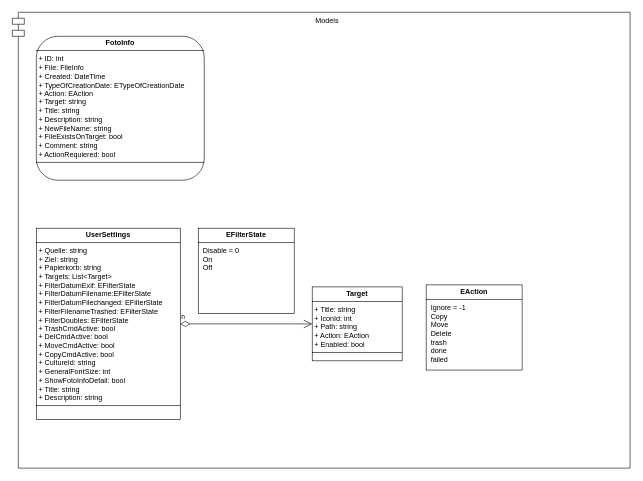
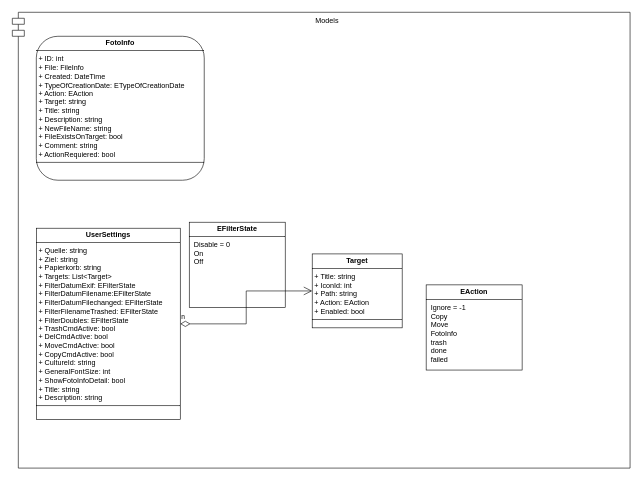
- <mxCell id="7" value="&lt;p style=&quot;margin: 4px 0px 0px; text-align: center;&quot;&gt;&lt;b style=&quot;&quot;&gt;EFilterState&lt;/b&gt;&lt;/p&gt;&lt;hr size=&quot;1&quot; style=&quot;border-style:solid;&quot;&gt;&lt;p style=&quot;margin:0px;margin-left:8px;&quot;&gt;Disable = 0&lt;/p&gt;&lt;p style=&quot;margin:0px;margin-left:8px;&quot;&gt;On&lt;/p&gt;&lt;p style=&quot;margin:0px;margin-left:8px;&quot;&gt;Off&lt;/p&gt;" style="verticalAlign=top;align=left;overflow=fill;html=1;whiteSpace=wrap;" parent="1" vertex="1"><mxGeometry x="330" y="380" width="160" height="142" as="geometry" /></mxCell>
+ <mxCell id="7" value="&lt;p style=&quot;margin: 4px 0px 0px; text-align: center;&quot;&gt;&lt;b style=&quot;&quot;&gt;EFilterState&lt;/b&gt;&lt;/p&gt;&lt;hr size=&quot;1&quot; style=&quot;border-style:solid;&quot;&gt;&lt;p style=&quot;margin:0px;margin-left:8px;&quot;&gt;Disable = 0&lt;/p&gt;&lt;p style=&quot;margin:0px;margin-left:8px;&quot;&gt;On&lt;/p&gt;&lt;p style=&quot;margin:0px;margin-left:8px;&quot;&gt;Off&lt;/p&gt;" style="verticalAlign=top;align=left;overflow=fill;html=1;whiteSpace=wrap;" parent="1" vertex="1"><mxGeometry x="315" y="370" width="160" height="142" as="geometry" /></mxCell>
- <mxCell id="4" value="&lt;p style=&quot;margin: 4px 0px 0px; text-align: center;&quot;&gt;&lt;b style=&quot;&quot;&gt;EAction&lt;/b&gt;&lt;/p&gt;&lt;hr size=&quot;1&quot; style=&quot;border-style:solid;&quot;&gt;&lt;p style=&quot;margin:0px;margin-left:8px;&quot;&gt;Ignore = -1&lt;/p&gt;&lt;p style=&quot;margin:0px;margin-left:8px;&quot;&gt;Copy&lt;br&gt;&lt;/p&gt;&lt;p style=&quot;margin:0px;margin-left:8px;&quot;&gt;Move&lt;/p&gt;&lt;p style=&quot;margin:0px;margin-left:8px;&quot;&gt;Delete&lt;/p&gt;&lt;p style=&quot;margin:0px;margin-left:8px;&quot;&gt;trash&lt;/p&gt;&lt;p style=&quot;margin:0px;margin-left:8px;&quot;&gt;done&lt;/p&gt;&lt;p style=&quot;margin:0px;margin-left:8px;&quot;&gt;failed&lt;/p&gt;" style="verticalAlign=top;align=left;overflow=fill;html=1;whiteSpace=wrap;" parent="1" vertex="1"><mxGeometry x="710" y="474.5" width="160" height="142" as="geometry" /></mxCell>
+ <mxCell id="4" value="&lt;p style=&quot;margin: 4px 0px 0px; text-align: center;&quot;&gt;&lt;b style=&quot;&quot;&gt;EAction&lt;/b&gt;&lt;/p&gt;&lt;hr size=&quot;1&quot; style=&quot;border-style:solid;&quot;&gt;&lt;p style=&quot;margin:0px;margin-left:8px;&quot;&gt;Ignore = -1&lt;/p&gt;&lt;p style=&quot;margin:0px;margin-left:8px;&quot;&gt;Copy&lt;br&gt;&lt;/p&gt;&lt;p style=&quot;margin:0px;margin-left:8px;&quot;&gt;Move&lt;/p&gt;&lt;p style=&quot;margin:0px;margin-left:8px;&quot;&gt;FotoInfo&lt;/p&gt;&lt;p style=&quot;margin:0px;margin-left:8px;&quot;&gt;trash&lt;/p&gt;&lt;p style=&quot;margin:0px;margin-left:8px;&quot;&gt;done&lt;/p&gt;&lt;p style=&quot;margin:0px;margin-left:8px;&quot;&gt;failed&lt;/p&gt;" style="verticalAlign=top;align=left;overflow=fill;html=1;whiteSpace=wrap;" parent="1" vertex="1"><mxGeometry x="710" y="474.5" width="160" height="142" as="geometry" /></mxCell>
- <mxCell id="5" value="&lt;p style=&quot;margin:0px;margin-top:4px;text-align:center;&quot;&gt;&lt;b&gt;Target&lt;/b&gt;&lt;/p&gt;&lt;hr size=&quot;1&quot; style=&quot;border-style:solid;&quot;&gt;&lt;p style=&quot;margin:0px;margin-left:4px;&quot;&gt;&lt;span style=&quot;background-color: initial;&quot;&gt;+ Title: string&lt;/span&gt;&lt;br&gt;&lt;/p&gt;&lt;p style=&quot;margin:0px;margin-left:4px;&quot;&gt;&lt;span style=&quot;background-color: initial;&quot;&gt;+ IconId: int&lt;/span&gt;&lt;br&gt;&lt;/p&gt;&lt;p style=&quot;margin:0px;margin-left:4px;&quot;&gt;+ Path: string&lt;/p&gt;&lt;p style=&quot;margin:0px;margin-left:4px;&quot;&gt;+ Action: EAction&lt;/p&gt;&lt;p style=&quot;margin:0px;margin-left:4px;&quot;&gt;+ Enabled: bool&lt;/p&gt;&lt;hr size=&quot;1&quot; style=&quot;border-style:solid;&quot;&gt;&lt;p style=&quot;margin:0px;margin-left:4px;&quot;&gt;&lt;br&gt;&lt;/p&gt;" style="verticalAlign=top;align=left;overflow=fill;html=1;whiteSpace=wrap;" parent="1" vertex="1"><mxGeometry x="520" y="477.88" width="150" height="123.25" as="geometry" /></mxCell>
+ <mxCell id="5" value="&lt;p style=&quot;margin:0px;margin-top:4px;text-align:center;&quot;&gt;&lt;b&gt;Target&lt;/b&gt;&lt;/p&gt;&lt;hr size=&quot;1&quot; style=&quot;border-style:solid;&quot;&gt;&lt;p style=&quot;margin:0px;margin-left:4px;&quot;&gt;&lt;span style=&quot;background-color: initial;&quot;&gt;+ Title: string&lt;/span&gt;&lt;br&gt;&lt;/p&gt;&lt;p style=&quot;margin:0px;margin-left:4px;&quot;&gt;&lt;span style=&quot;background-color: initial;&quot;&gt;+ IconId: int&lt;/span&gt;&lt;br&gt;&lt;/p&gt;&lt;p style=&quot;margin:0px;margin-left:4px;&quot;&gt;+ Path: string&lt;/p&gt;&lt;p style=&quot;margin:0px;margin-left:4px;&quot;&gt;+ Action: EAction&lt;/p&gt;&lt;p style=&quot;margin:0px;margin-left:4px;&quot;&gt;+ Enabled: bool&lt;/p&gt;&lt;hr size=&quot;1&quot; style=&quot;border-style:solid;&quot;&gt;&lt;p style=&quot;margin:0px;margin-left:4px;&quot;&gt;&lt;br&gt;&lt;/p&gt;" style="verticalAlign=top;align=left;overflow=fill;html=1;whiteSpace=wrap;" parent="1" vertex="1"><mxGeometry x="520" y="422.88" width="150" height="123.25" as="geometry" /></mxCell>
